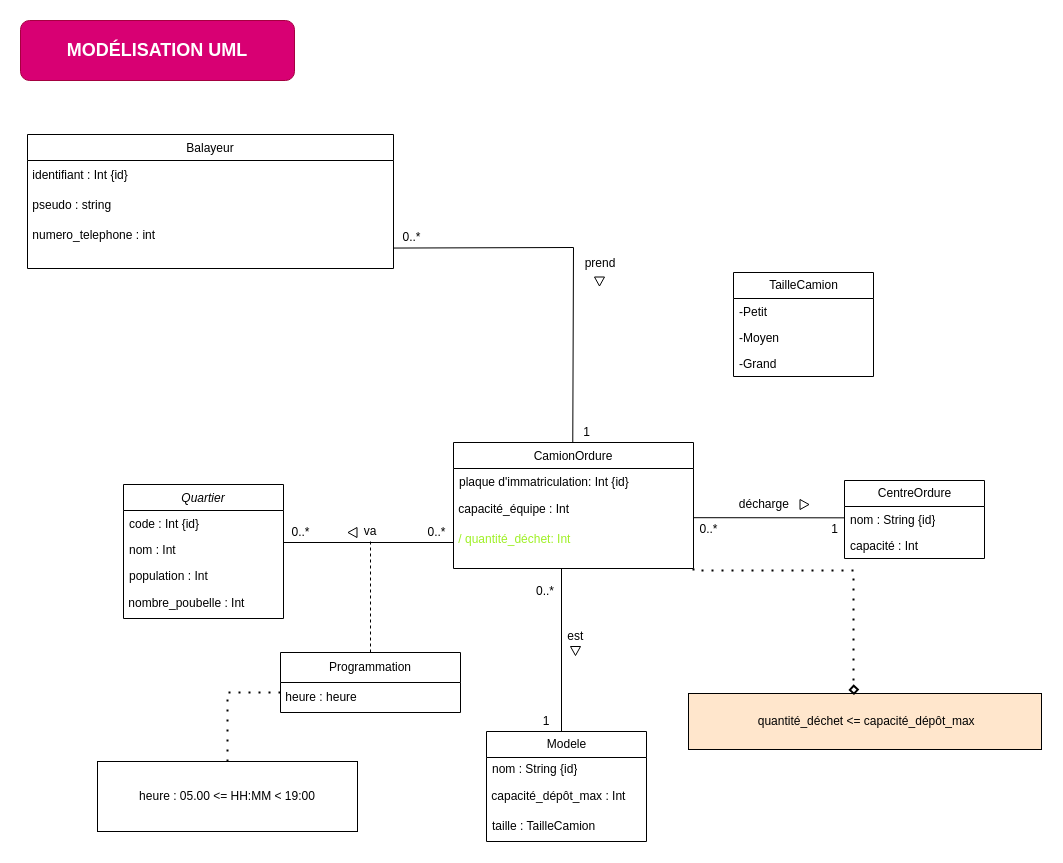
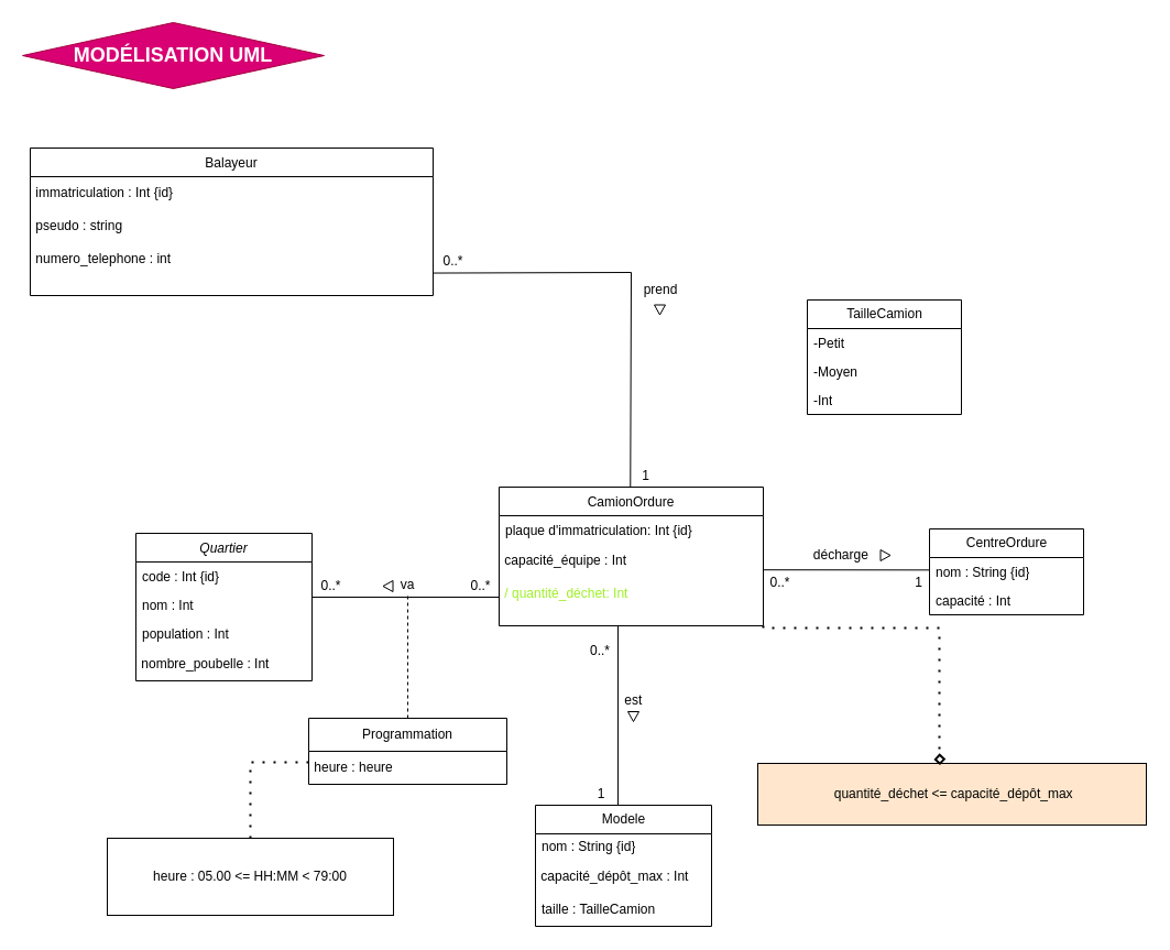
- <mxCell id="43" value="&lt;b&gt;&lt;font style=&quot;font-size: 18px;&quot; color=&quot;#ffffff&quot;&gt;MODÉLISATION UML&lt;/font&gt;&lt;/b&gt;" style="rounded=1;whiteSpace=wrap;html=1;labelBackgroundColor=none;labelBorderColor=none;fillColor=#d80073;strokeColor=#A50040;fontColor=#ffffff;" parent="1" vertex="1"><mxGeometry x="20" width="274" height="60" as="geometry" y="20" /></mxCell>
+ <mxCell id="43" value="&lt;b&gt;&lt;font style=&quot;font-size: 18px;&quot; color=&quot;#ffffff&quot;&gt;MODÉLISATION UML&lt;/font&gt;&lt;/b&gt;" style="rhombus;whiteSpace=wrap;html=1;labelBackgroundColor=none;labelBorderColor=none;fillColor=#d80073;strokeColor=#A50040;fontColor=#ffffff;" parent="1" vertex="1"><mxGeometry x="20" width="274" height="60" as="geometry" y="20" /></mxCell>
- <mxCell id="13" value="&amp;nbsp;identifiant : Int {id}" style="text;html=1;align=left;verticalAlign=middle;resizable=0;points=[];autosize=1;strokeColor=none;fillColor=none;" parent="12" vertex="1"><mxGeometry y="26" width="366" height="30" as="geometry" /></mxCell>
+ <mxCell id="13" value="&amp;nbsp;immatriculation : Int {id}" style="text;html=1;align=left;verticalAlign=middle;resizable=0;points=[];autosize=1;strokeColor=none;fillColor=none;" parent="12" vertex="1"><mxGeometry y="26" width="366" height="30" as="geometry" /></mxCell>
- <mxCell id="27" value="-Grand" style="text;strokeColor=none;fillColor=none;align=left;verticalAlign=top;spacingLeft=4;spacingRight=4;overflow=hidden;rotatable=0;points=[[0,0.5],[1,0.5]];portConstraint=eastwest;whiteSpace=wrap;html=1;" parent="24" vertex="1"><mxGeometry y="78" width="140" height="26" as="geometry" /></mxCell>
+ <mxCell id="27" value="-Int" style="text;strokeColor=none;fillColor=none;align=left;verticalAlign=top;spacingLeft=4;spacingRight=4;overflow=hidden;rotatable=0;points=[[0,0.5],[1,0.5]];portConstraint=eastwest;whiteSpace=wrap;html=1;" parent="24" vertex="1"><mxGeometry y="78" width="140" height="26" as="geometry" /></mxCell>
- <mxCell id="52" value="&lt;div&gt;heure : 05.00 &amp;lt;= HH:MM &amp;lt; 19:00&lt;/div&gt;" style="whiteSpace=wrap;html=1;" parent="1" vertex="1"><mxGeometry x="97" y="761" width="260" height="70" as="geometry" /></mxCell>
+ <mxCell id="52" value="&lt;div&gt;heure : 05.00 &amp;lt;= HH:MM &amp;lt; 79:00&lt;/div&gt;" style="whiteSpace=wrap;html=1;" parent="1" vertex="1"><mxGeometry x="97" y="761" width="260" height="70" as="geometry" /></mxCell>
